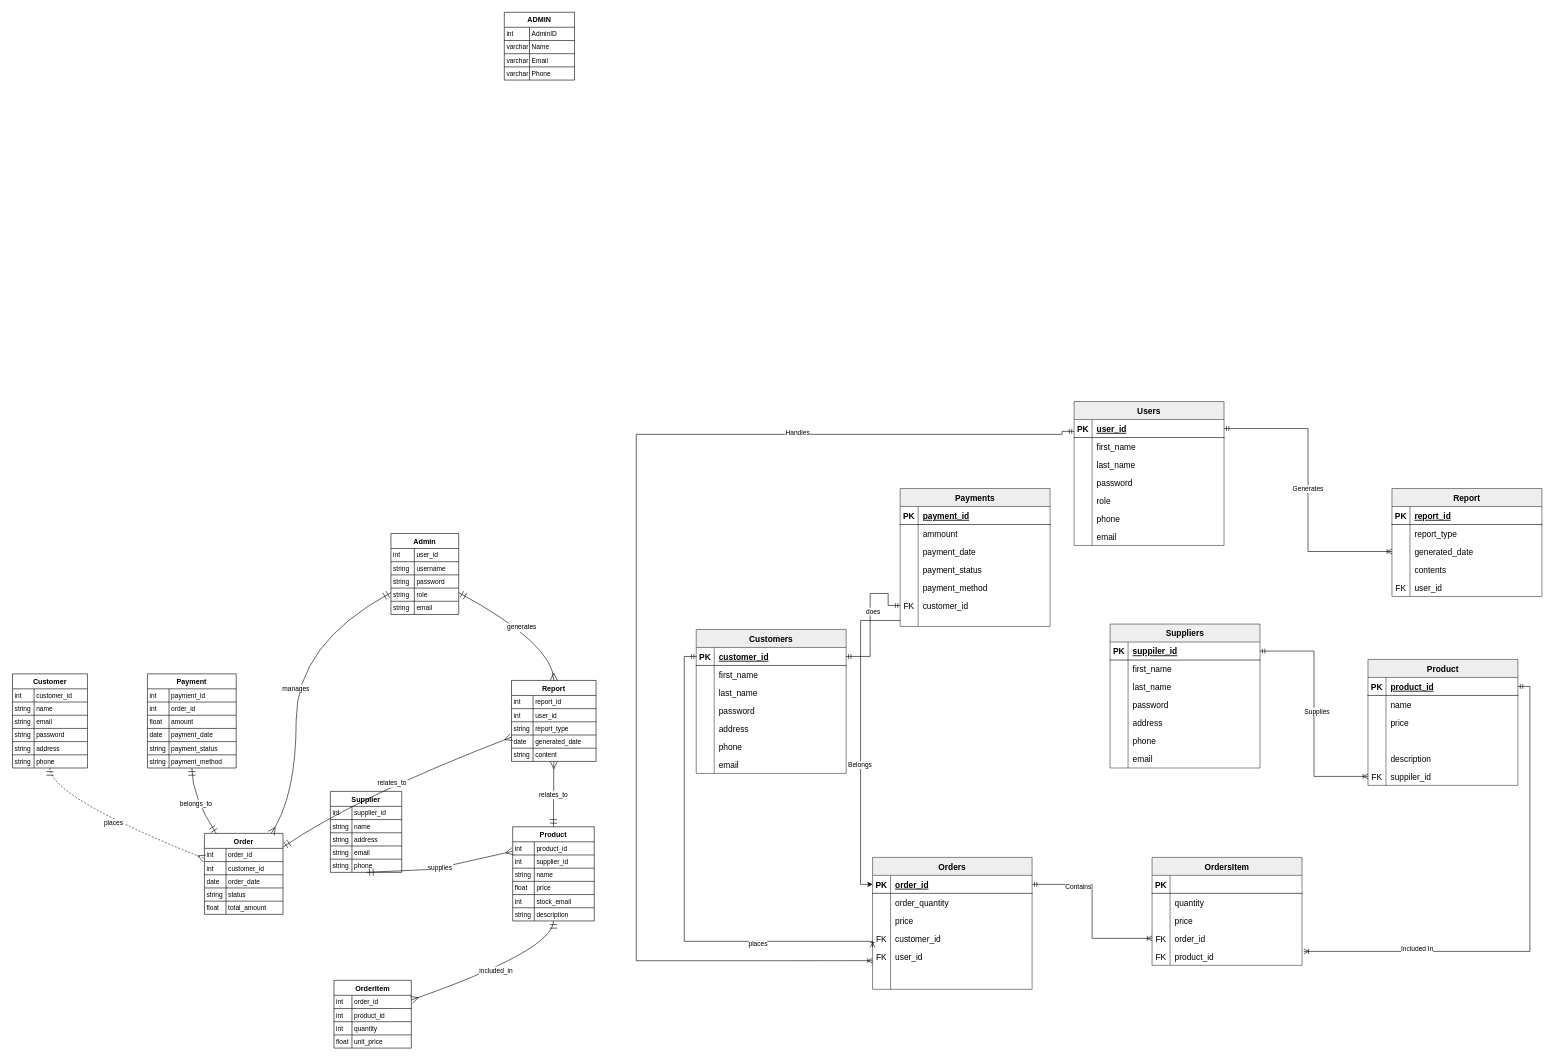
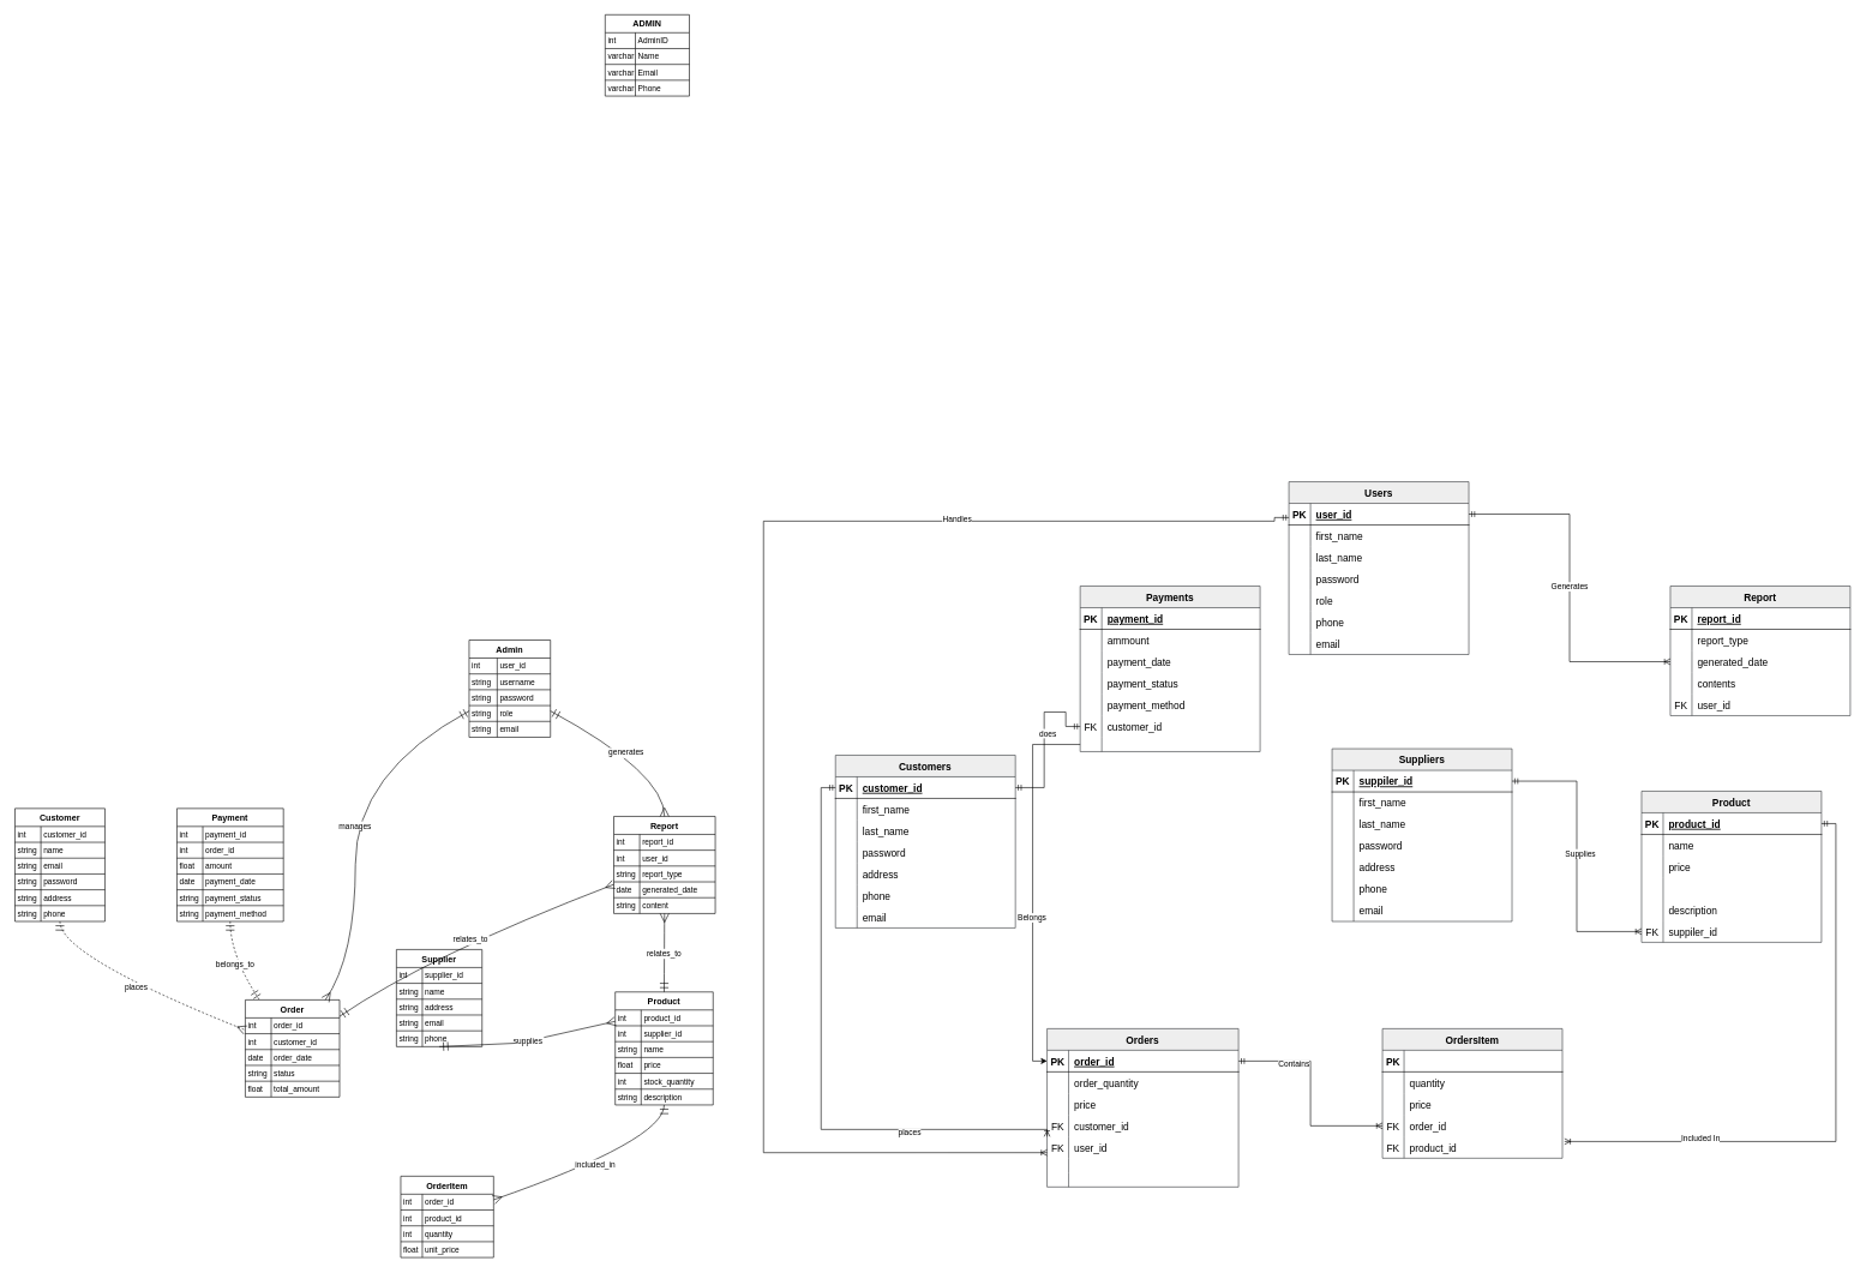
- <mxCell id="323" value="belongs_to" style="curved=1;startArrow=ERmandOne;startSize=10;;endArrow=ERmandOne;endSize=10;;exitX=0.5;exitY=0.99;entryX=0.15;entryY=0;rounded=0;" edge="1" parent="1" source="205" target="78"><mxGeometry relative="1" as="geometry"><Array as="points"><mxPoint x="319" y="1328" /></Array></mxGeometry></mxCell>
+ <mxCell id="323" value="belongs_to" style="curved=1;startArrow=ERmandOne;startSize=10;endArrow=ERmandOne;endSize=10;exitX=0.5;exitY=0.99;entryX=0.15;entryY=0;rounded=0;dashed=1;" edge="1" parent="1" source="205" target="78"><mxGeometry relative="1" as="geometry"><Array as="points"><mxPoint x="319" y="1328" /></Array></mxGeometry></mxCell>
- <mxCell id="166" value="stock_email" style="shape=partialRectangle;connectable=0;fillColor=none;top=0;left=0;bottom=0;right=0;align=left;spacingLeft=2;overflow=hidden;fontSize=11;" vertex="1" parent="164"><mxGeometry x="36" width="100" height="22" as="geometry"><mxRectangle width="100" height="22" as="alternateBounds" /></mxGeometry></mxCell>
+ <mxCell id="166" value="stock_quantity" style="shape=partialRectangle;connectable=0;fillColor=none;top=0;left=0;bottom=0;right=0;align=left;spacingLeft=2;overflow=hidden;fontSize=11;" vertex="1" parent="164"><mxGeometry x="36" width="100" height="22" as="geometry"><mxRectangle width="100" height="22" as="alternateBounds" /></mxGeometry></mxCell>
